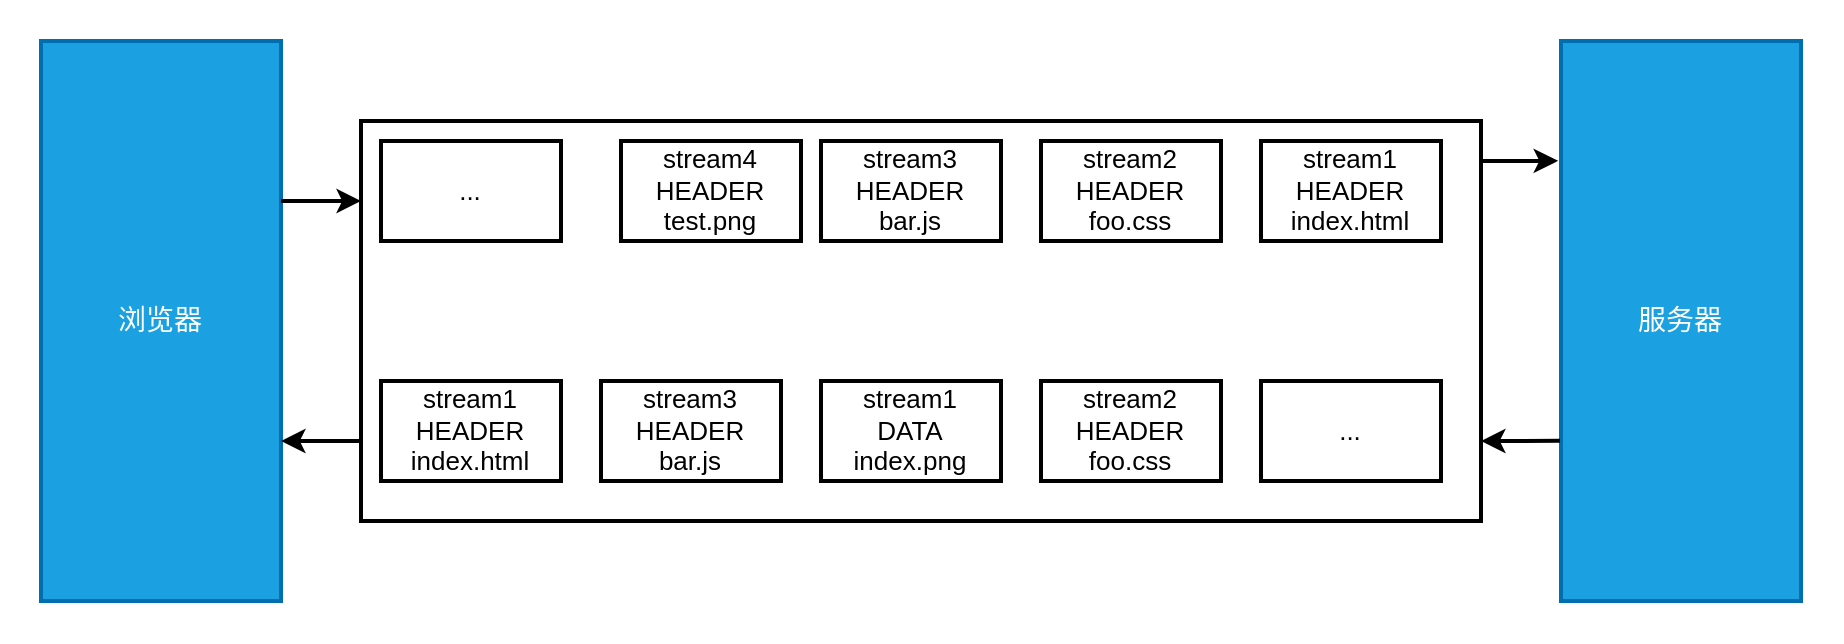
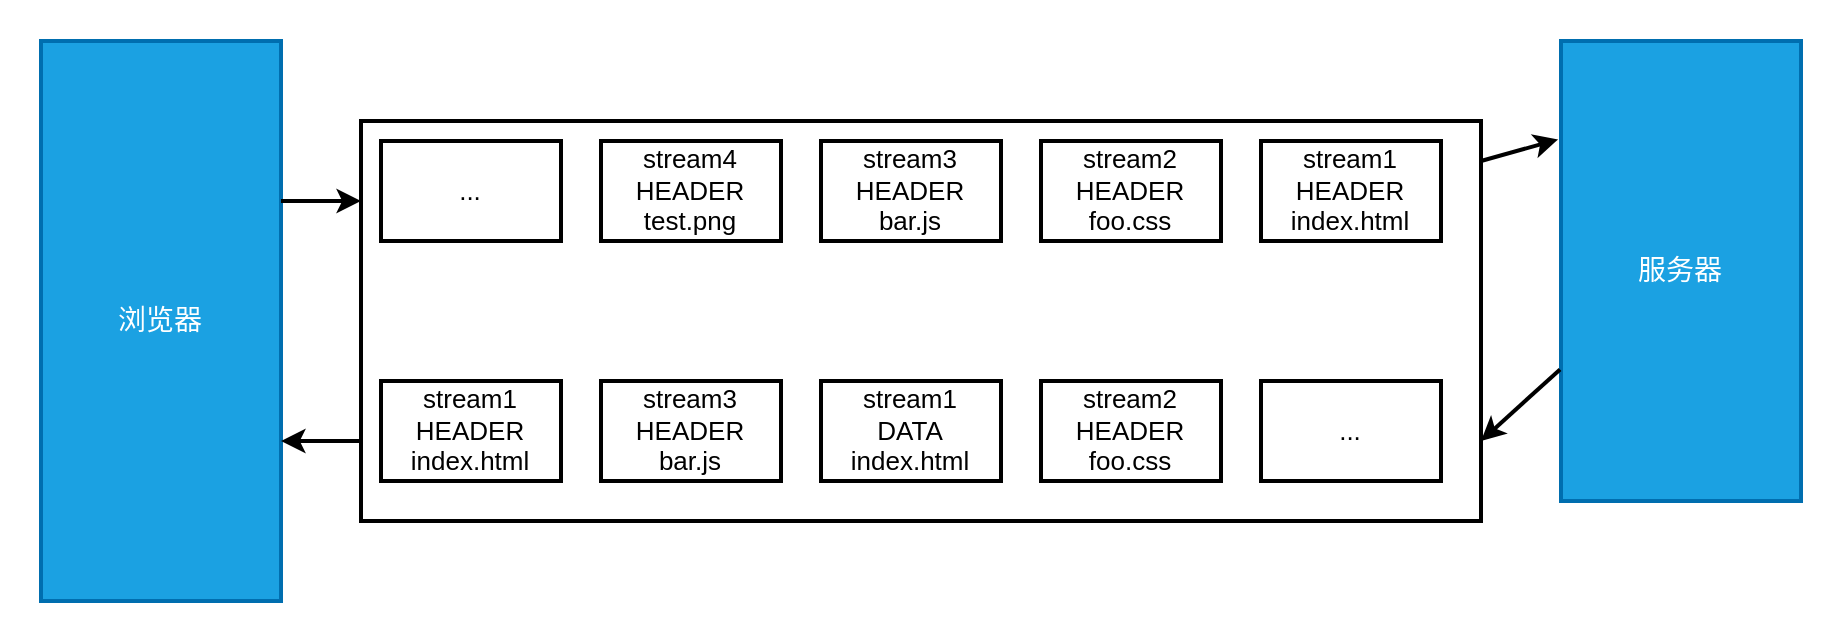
- <mxCell id="8" value="stream4&lt;br style=&quot;font-size: 13px;&quot;&gt;HEADER&lt;br style=&quot;font-size: 13px;&quot;&gt;test.png" style="rounded=0;whiteSpace=wrap;html=1;strokeWidth=2;fontSize=13;" vertex="1" parent="1"><mxGeometry x="310" y="70" width="90" height="50" as="geometry" /></mxCell>
+ <mxCell id="8" value="stream4&lt;br style=&quot;font-size: 13px;&quot;&gt;HEADER&lt;br style=&quot;font-size: 13px;&quot;&gt;test.png" style="rounded=0;whiteSpace=wrap;html=1;strokeWidth=2;fontSize=13;" vertex="1" parent="1"><mxGeometry x="300" y="70" width="90" height="50" as="geometry" /></mxCell>
- <mxCell id="3" value="服务器" style="rounded=0;whiteSpace=wrap;html=1;strokeWidth=2;fontSize=14;fillColor=#1ba1e2;fontColor=#ffffff;strokeColor=#006EAF;" vertex="1" parent="1"><mxGeometry x="780" y="20" width="120" height="280" as="geometry" /></mxCell>
+ <mxCell id="3" value="服务器" style="rounded=0;whiteSpace=wrap;html=1;strokeWidth=2;fontSize=14;fillColor=#1ba1e2;fontColor=#ffffff;strokeColor=#006EAF;" vertex="1" parent="1"><mxGeometry x="780" y="20" width="120" height="230" as="geometry" /></mxCell>
- <mxCell id="12" value="stream1&lt;br style=&quot;font-size: 13px;&quot;&gt;DATA&lt;br style=&quot;font-size: 13px;&quot;&gt;index.png" style="rounded=0;whiteSpace=wrap;html=1;strokeWidth=2;fontSize=13;" vertex="1" parent="1"><mxGeometry x="410" y="190" width="90" height="50" as="geometry" /></mxCell>
+ <mxCell id="12" value="stream1&lt;br style=&quot;font-size: 13px;&quot;&gt;DATA&lt;br style=&quot;font-size: 13px;&quot;&gt;index.html" style="rounded=0;whiteSpace=wrap;html=1;strokeWidth=2;fontSize=13;" vertex="1" parent="1"><mxGeometry x="410" y="190" width="90" height="50" as="geometry" /></mxCell>
